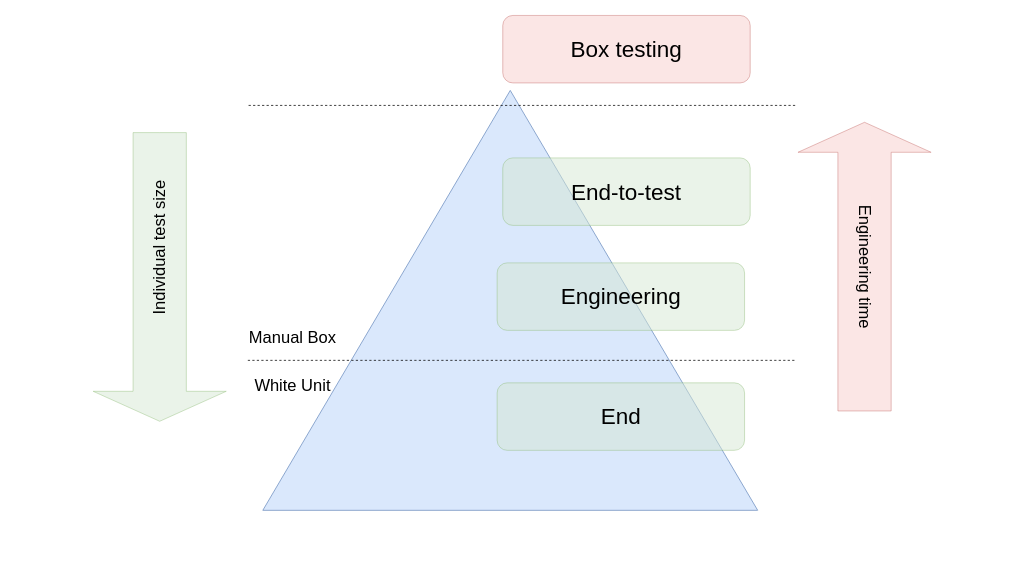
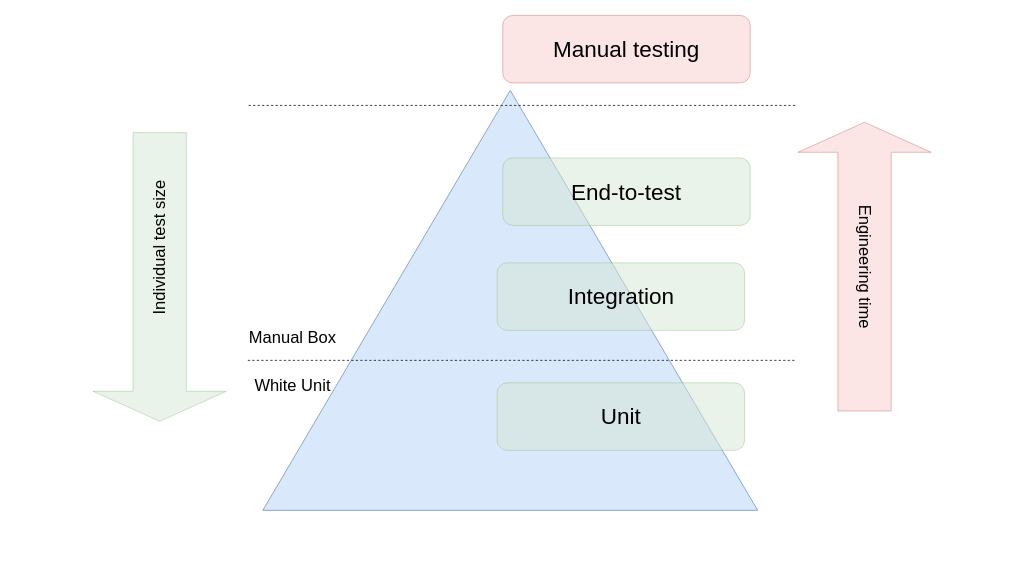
- <mxCell id="14" value="&lt;font style=&quot;font-size: 30px&quot;&gt;Box testing&lt;/font&gt;" style="rounded=1;whiteSpace=wrap;html=1;fillColor=#f8cecc;strokeColor=#b85450;opacity=50;" vertex="1" parent="1"><mxGeometry x="670" y="20" width="330" height="90" as="geometry" /></mxCell>
+ <mxCell id="14" value="&lt;font style=&quot;font-size: 30px&quot;&gt;Manual testing&lt;/font&gt;" style="rounded=1;whiteSpace=wrap;html=1;fillColor=#f8cecc;strokeColor=#b85450;opacity=50;" vertex="1" parent="1"><mxGeometry x="670" y="20" width="330" height="90" as="geometry" /></mxCell>
- <mxCell id="4" value="&lt;font style=&quot;font-size: 30px&quot;&gt;Engineering&lt;/font&gt;" style="rounded=1;whiteSpace=wrap;html=1;fillColor=#d5e8d4;strokeColor=#82b366;opacity=50;" vertex="1" parent="1"><mxGeometry x="662.5" y="350" width="330" height="90" as="geometry" /></mxCell>
+ <mxCell id="4" value="&lt;font style=&quot;font-size: 30px&quot;&gt;Integration&lt;/font&gt;" style="rounded=1;whiteSpace=wrap;html=1;fillColor=#d5e8d4;strokeColor=#82b366;opacity=50;" vertex="1" parent="1"><mxGeometry x="662.5" y="350" width="330" height="90" as="geometry" /></mxCell>
- <mxCell id="5" value="&lt;font style=&quot;font-size: 30px&quot;&gt;End&lt;/font&gt;" style="rounded=1;whiteSpace=wrap;html=1;fillColor=#d5e8d4;strokeColor=#82b366;opacity=50;" vertex="1" parent="1"><mxGeometry x="662.5" y="510" width="330" height="90" as="geometry" /></mxCell>
+ <mxCell id="5" value="&lt;font style=&quot;font-size: 30px&quot;&gt;Unit&lt;/font&gt;" style="rounded=1;whiteSpace=wrap;html=1;fillColor=#d5e8d4;strokeColor=#82b366;opacity=50;" vertex="1" parent="1"><mxGeometry x="662.5" y="510" width="330" height="90" as="geometry" /></mxCell>
